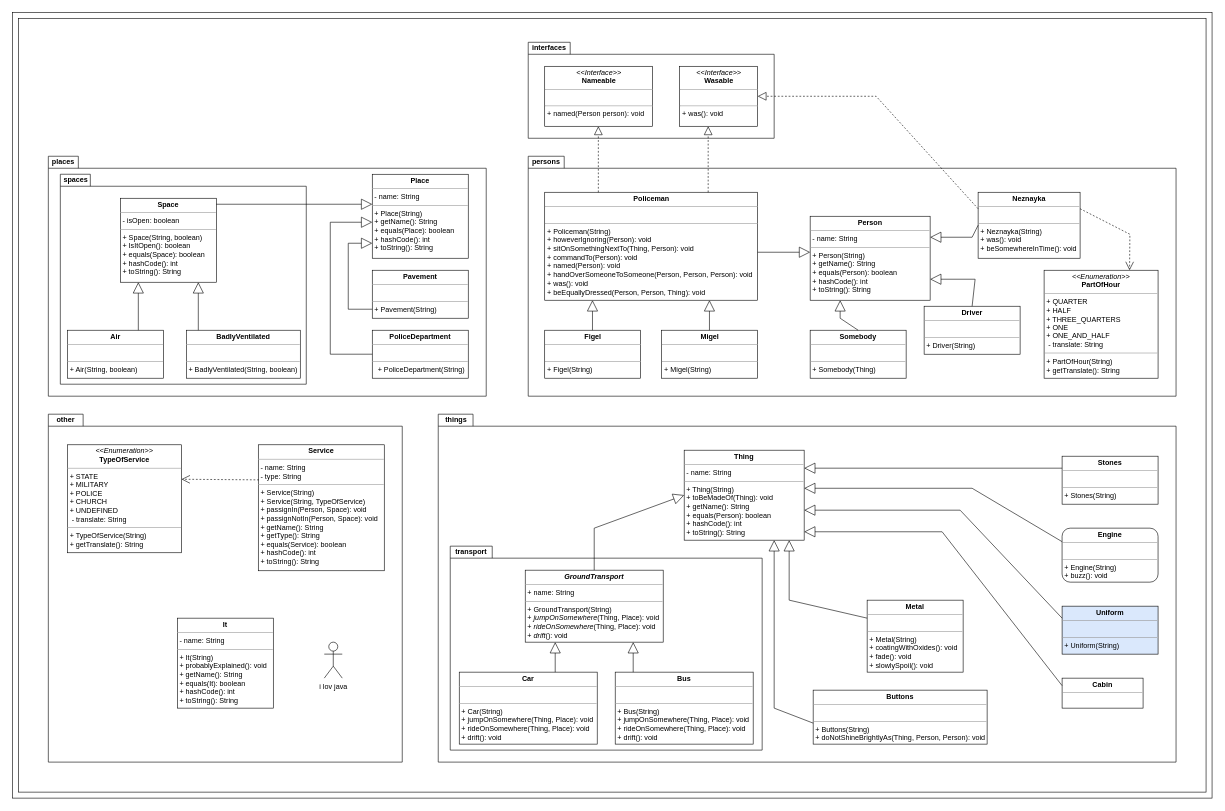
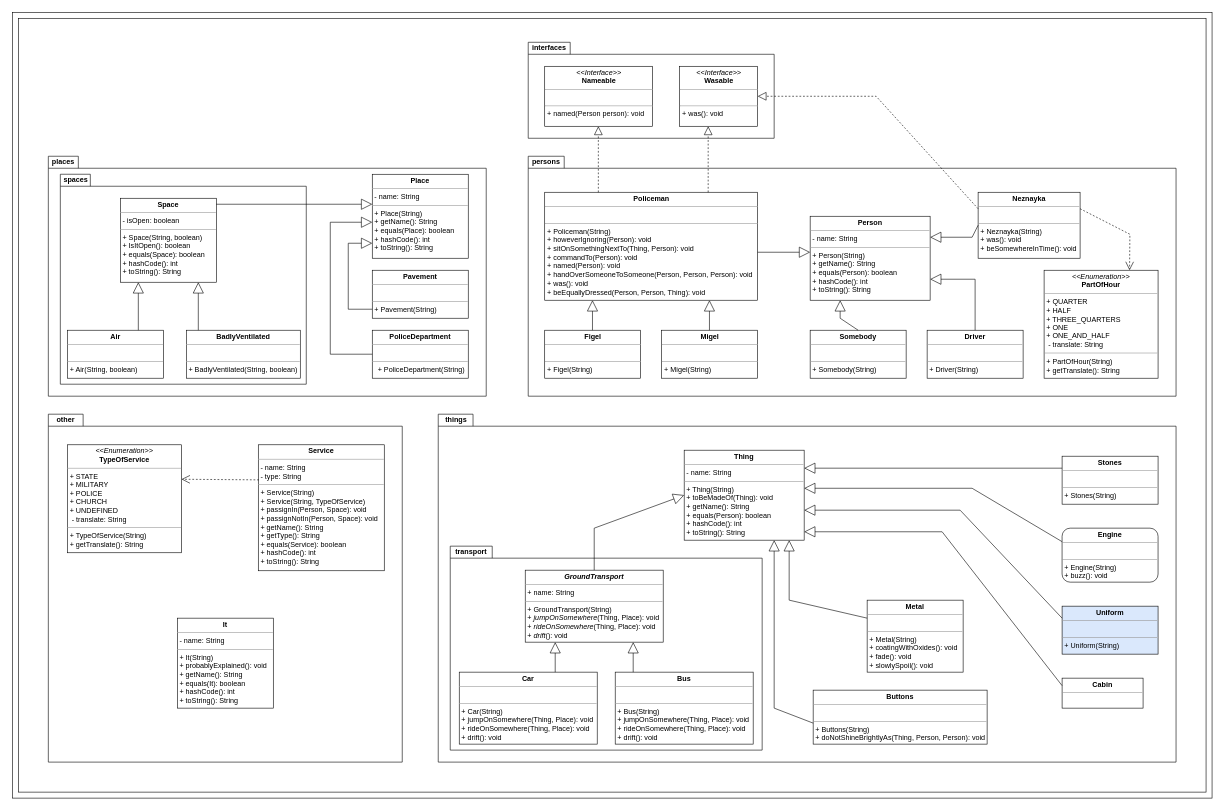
- <mxCell id="15" value="&lt;p style=&quot;margin:0px;margin-top:4px;text-align:center;&quot;&gt;&lt;b&gt;Driver&lt;/b&gt;&lt;/p&gt;&lt;hr size=&quot;1&quot;&gt;&lt;p style=&quot;margin:0px;margin-left:4px;&quot;&gt;&lt;br&gt;&lt;/p&gt;&lt;hr size=&quot;1&quot;&gt;&lt;p style=&quot;margin:0px;margin-left:4px;&quot;&gt;+ Driver(String)&lt;/p&gt;" style="verticalAlign=top;align=left;overflow=fill;fontSize=12;fontFamily=Helvetica;html=1;" parent="1" vertex="1"><mxGeometry x="1540" y="510" width="160" height="80" as="geometry" /></mxCell>
+ <mxCell id="15" value="&lt;p style=&quot;margin:0px;margin-top:4px;text-align:center;&quot;&gt;&lt;b&gt;Driver&lt;/b&gt;&lt;/p&gt;&lt;hr size=&quot;1&quot;&gt;&lt;p style=&quot;margin:0px;margin-left:4px;&quot;&gt;&lt;br&gt;&lt;/p&gt;&lt;hr size=&quot;1&quot;&gt;&lt;p style=&quot;margin:0px;margin-left:4px;&quot;&gt;+ Driver(String)&lt;/p&gt;" style="verticalAlign=top;align=left;overflow=fill;fontSize=12;fontFamily=Helvetica;html=1;" parent="1" vertex="1"><mxGeometry x="1545" y="550" width="160" height="80" as="geometry" /></mxCell>
- <mxCell id="23" value="&lt;p style=&quot;margin:0px;margin-top:4px;text-align:center;&quot;&gt;&lt;b&gt;Somebody&lt;/b&gt;&lt;/p&gt;&lt;hr size=&quot;1&quot;&gt;&lt;p style=&quot;margin:0px;margin-left:4px;&quot;&gt;&lt;br&gt;&lt;/p&gt;&lt;hr size=&quot;1&quot;&gt;&lt;p style=&quot;margin:0px;margin-left:4px;&quot;&gt;+ Somebody(Thing)&lt;/p&gt;" style="verticalAlign=top;align=left;overflow=fill;fontSize=12;fontFamily=Helvetica;html=1;" parent="1" vertex="1"><mxGeometry x="1350" y="550" width="160" height="80" as="geometry" /></mxCell>
+ <mxCell id="23" value="&lt;p style=&quot;margin:0px;margin-top:4px;text-align:center;&quot;&gt;&lt;b&gt;Somebody&lt;/b&gt;&lt;/p&gt;&lt;hr size=&quot;1&quot;&gt;&lt;p style=&quot;margin:0px;margin-left:4px;&quot;&gt;&lt;br&gt;&lt;/p&gt;&lt;hr size=&quot;1&quot;&gt;&lt;p style=&quot;margin:0px;margin-left:4px;&quot;&gt;+ Somebody(String)&lt;/p&gt;" style="verticalAlign=top;align=left;overflow=fill;fontSize=12;fontFamily=Helvetica;html=1;" parent="1" vertex="1"><mxGeometry x="1350" y="550" width="160" height="80" as="geometry" /></mxCell>
- <mxCell id="62" value="i lov java" style="shape=umlActor;verticalLabelPosition=bottom;verticalAlign=top;html=1;outlineConnect=0;" parent="1" vertex="1"><mxGeometry x="540" y="1070" width="30" height="60" as="geometry" /></mxCell>
